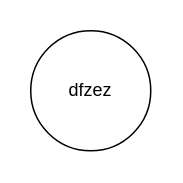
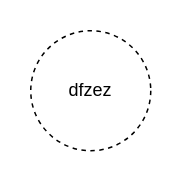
- <mxCell id="2" value="dfzez" style="ellipse;whiteSpace=wrap;html=1;aspect=fixed;" parent="1" vertex="1"><mxGeometry x="20" y="20" width="80" height="80" as="geometry" /></mxCell>
+ <mxCell id="2" value="dfzez" style="ellipse;whiteSpace=wrap;html=1;aspect=fixed;dashed=1;" parent="1" vertex="1"><mxGeometry x="20" y="20" width="80" height="80" as="geometry" /></mxCell>
